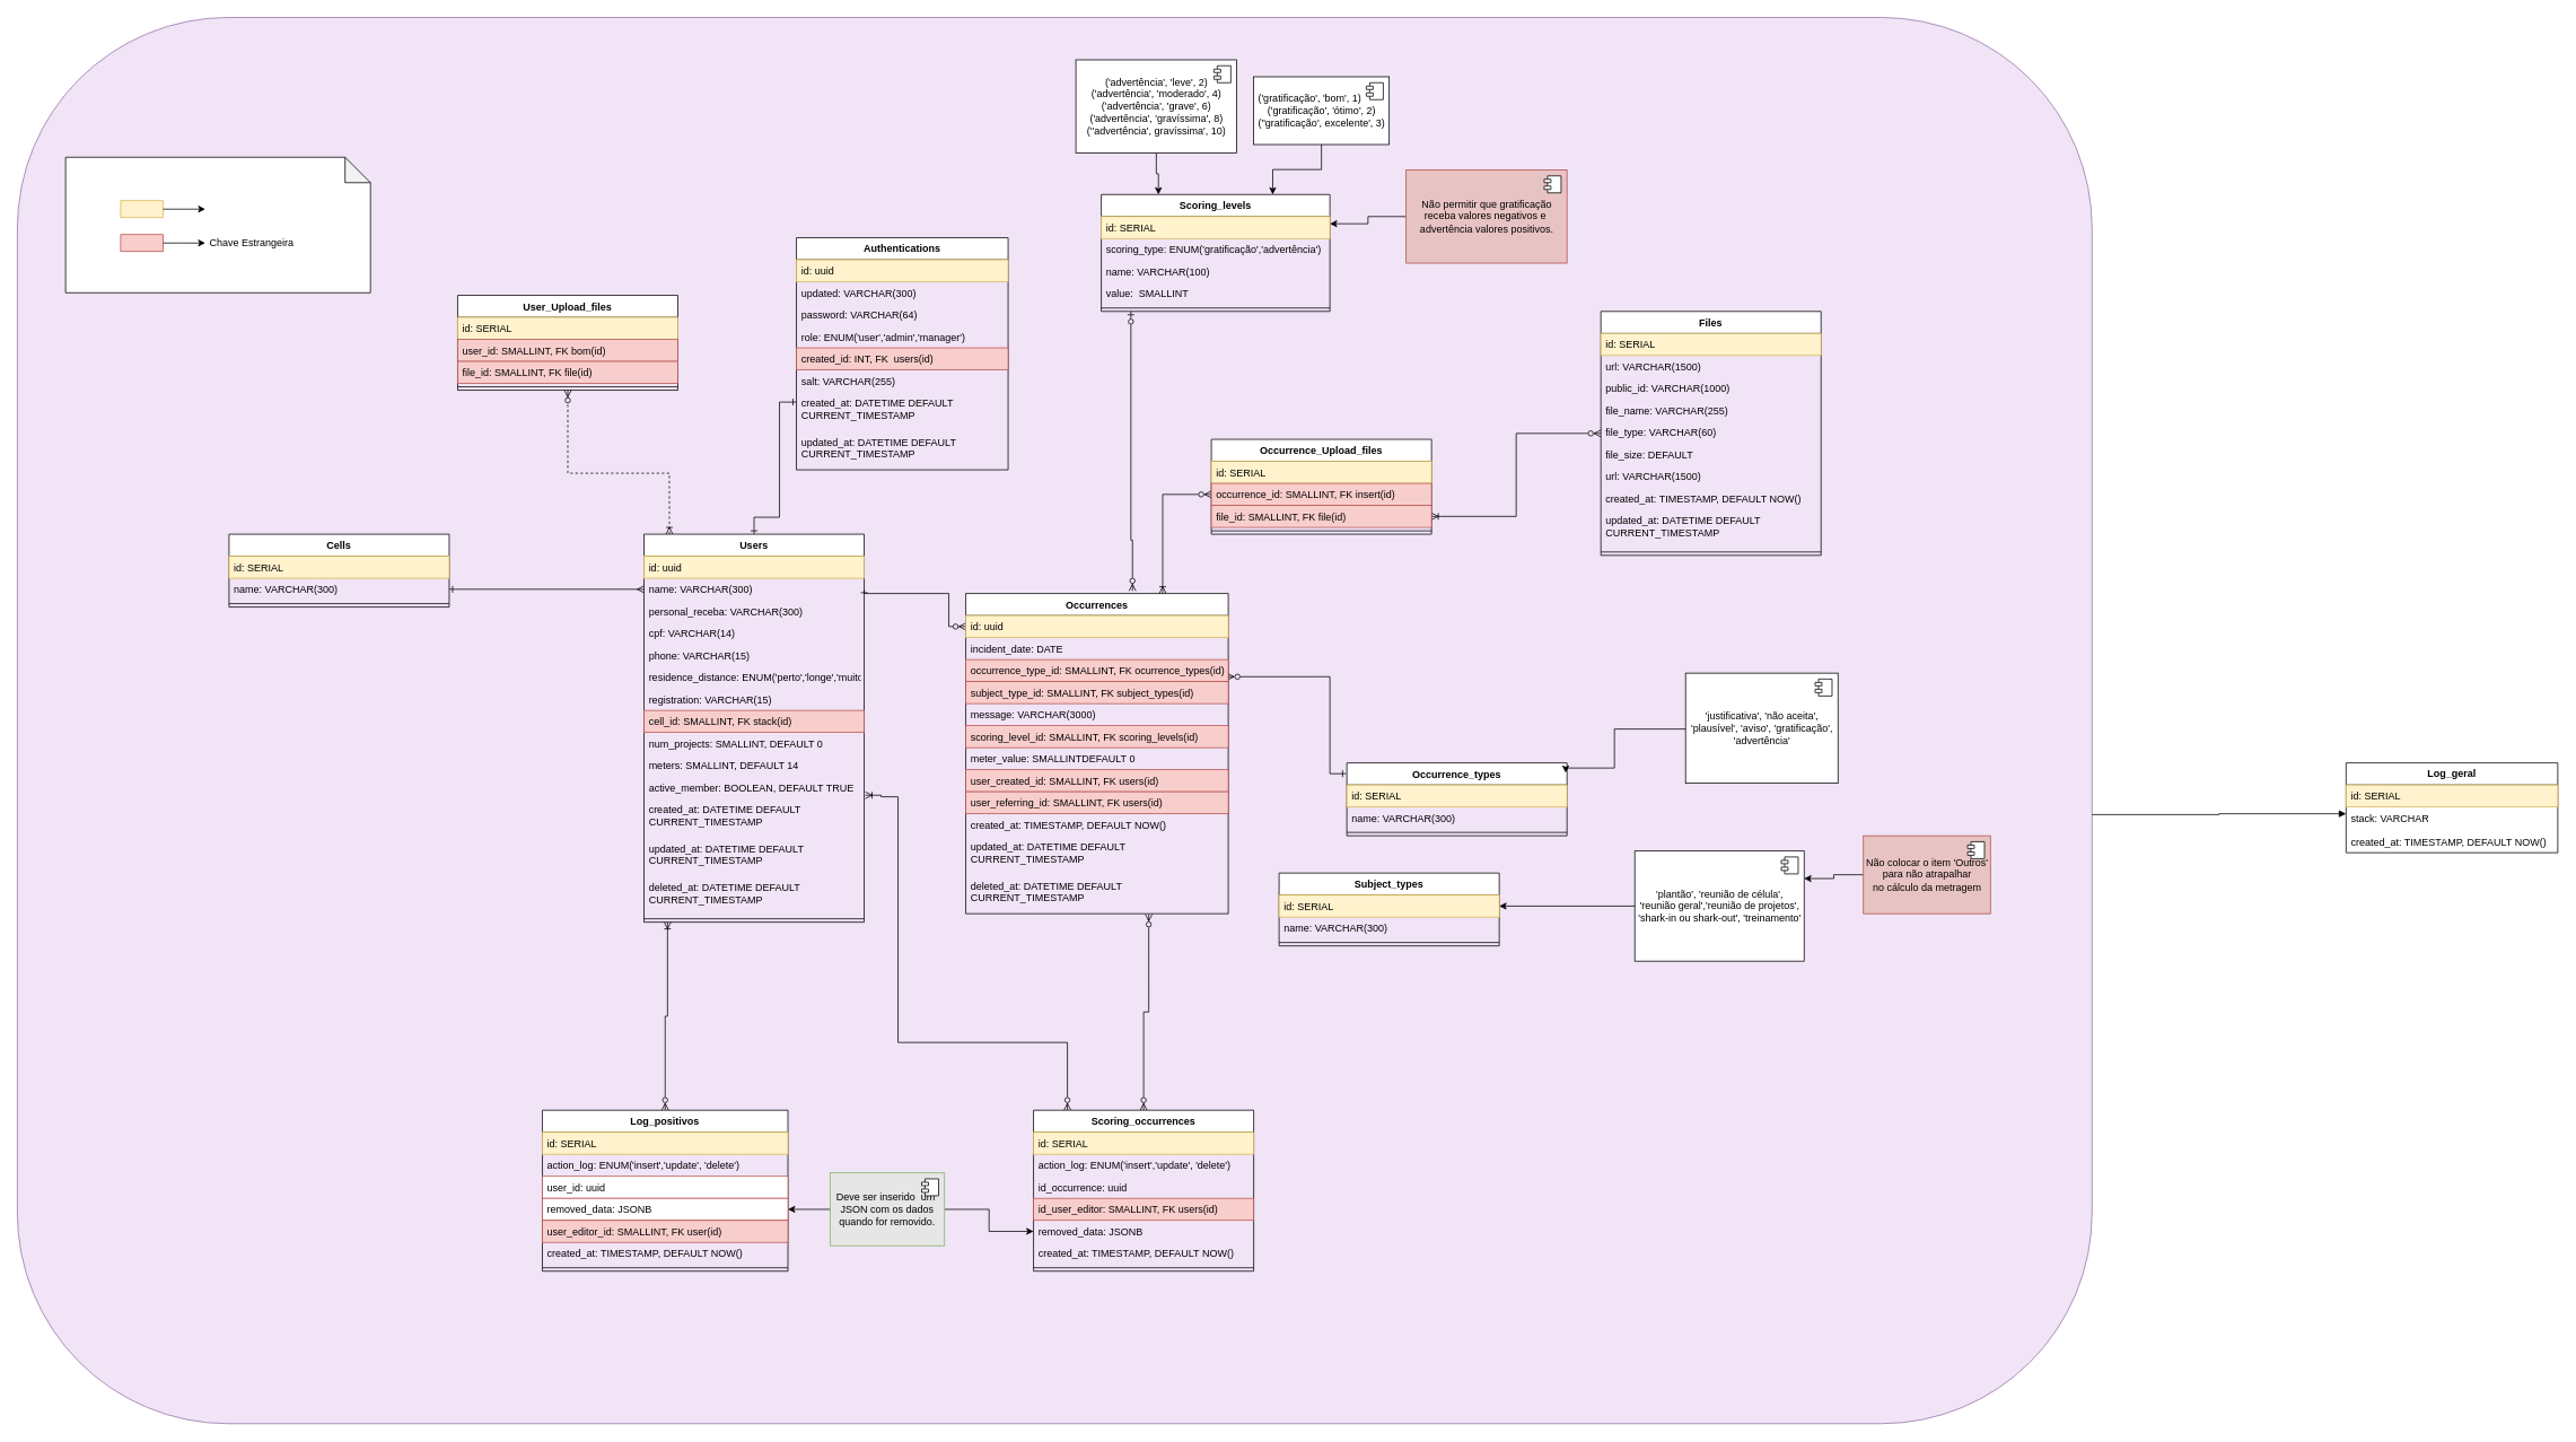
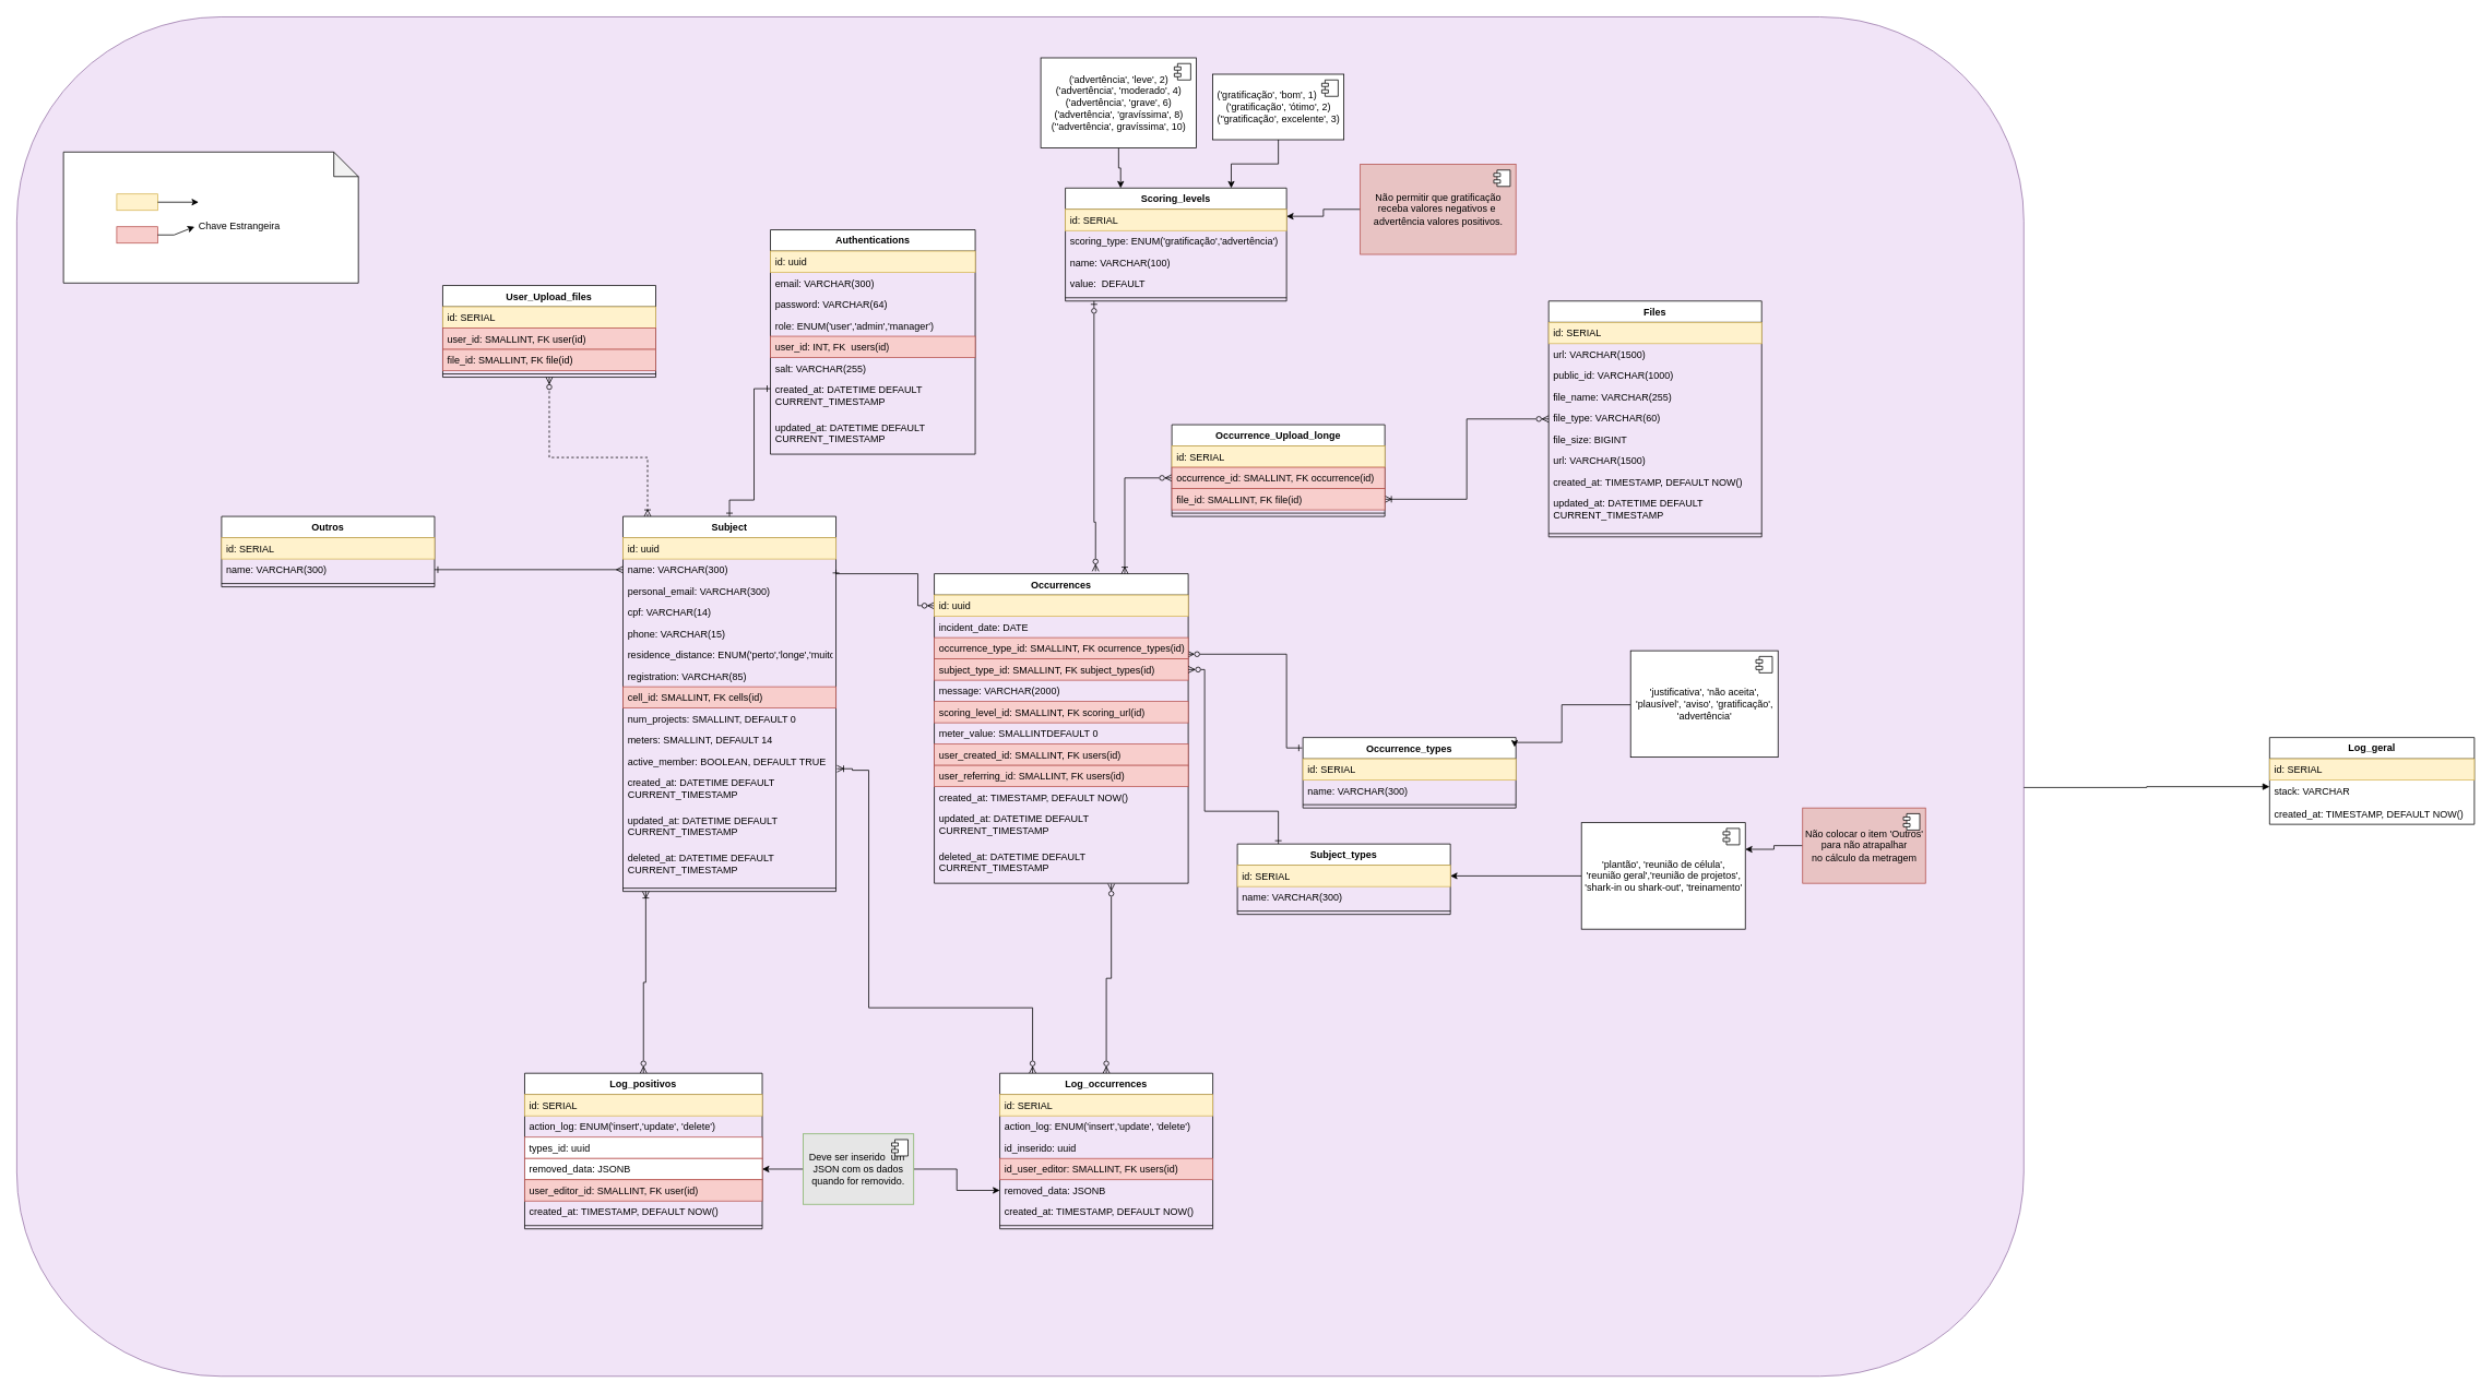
- <mxCell id="79" value="Chave Estrangeira" style="text;html=1;strokeColor=none;fillColor=none;align=center;verticalAlign=middle;whiteSpace=wrap;rounded=0;" parent="76" vertex="1"><mxGeometry x="100" y="42.5" width="110" height="25" as="geometry" /></mxCell>
+ <mxCell id="79" value="Chave Estrangeira" style="text;html=1;strokeColor=none;fillColor=none;align=center;verticalAlign=middle;whiteSpace=wrap;rounded=0;" parent="76" vertex="1"><mxGeometry x="95" y="32.5" width="110" height="25" as="geometry" /></mxCell>
- <mxCell id="98" value="updated: VARCHAR(300)" style="text;align=left;verticalAlign=top;spacingLeft=4;spacingRight=4;overflow=hidden;rotatable=0;points=[[0,0.5],[1,0.5]];portConstraint=eastwest;rounded=0;shadow=0;html=0;" parent="96" vertex="1"><mxGeometry y="52" width="250" height="26" as="geometry" /></mxCell>
+ <mxCell id="98" value="email: VARCHAR(300)" style="text;align=left;verticalAlign=top;spacingLeft=4;spacingRight=4;overflow=hidden;rotatable=0;points=[[0,0.5],[1,0.5]];portConstraint=eastwest;rounded=0;shadow=0;html=0;" parent="96" vertex="1"><mxGeometry y="52" width="250" height="26" as="geometry" /></mxCell>
- <mxCell id="87" value="value:  SMALLINT" style="text;align=left;verticalAlign=top;spacingLeft=4;spacingRight=4;overflow=hidden;rotatable=0;points=[[0,0.5],[1,0.5]];portConstraint=eastwest;rounded=0;shadow=0;html=0;" parent="83" vertex="1"><mxGeometry y="104" width="270" height="26" as="geometry" /></mxCell>
+ <mxCell id="87" value="value:  DEFAULT" style="text;align=left;verticalAlign=top;spacingLeft=4;spacingRight=4;overflow=hidden;rotatable=0;points=[[0,0.5],[1,0.5]];portConstraint=eastwest;rounded=0;shadow=0;html=0;" parent="83" vertex="1"><mxGeometry y="104" width="270" height="26" as="geometry" /></mxCell>
- <mxCell id="140" value="user_id: SMALLINT, FK bom(id)" style="text;align=left;verticalAlign=top;spacingLeft=4;spacingRight=4;overflow=hidden;rotatable=0;points=[[0,0.5],[1,0.5]];portConstraint=eastwest;fillColor=#f8cecc;strokeColor=#b85450;" vertex="1" parent="138"><mxGeometry y="52" width="260" height="26" as="geometry" /></mxCell>
+ <mxCell id="140" value="user_id: SMALLINT, FK user(id)" style="text;align=left;verticalAlign=top;spacingLeft=4;spacingRight=4;overflow=hidden;rotatable=0;points=[[0,0.5],[1,0.5]];portConstraint=eastwest;fillColor=#f8cecc;strokeColor=#b85450;" vertex="1" parent="138"><mxGeometry y="52" width="260" height="26" as="geometry" /></mxCell>
- <mxCell id="101" value="created_id: INT, FK&amp;nbsp; users(id)" style="text;strokeColor=#b85450;fillColor=#f8cecc;align=left;verticalAlign=top;spacingLeft=4;spacingRight=4;overflow=hidden;rotatable=0;points=[[0,0.5],[1,0.5]];portConstraint=eastwest;whiteSpace=wrap;html=1;" parent="96" vertex="1"><mxGeometry y="130" width="250" height="26" as="geometry" /></mxCell>
+ <mxCell id="101" value="user_id: INT, FK&amp;nbsp; users(id)" style="text;strokeColor=#b85450;fillColor=#f8cecc;align=left;verticalAlign=top;spacingLeft=4;spacingRight=4;overflow=hidden;rotatable=0;points=[[0,0.5],[1,0.5]];portConstraint=eastwest;whiteSpace=wrap;html=1;" parent="96" vertex="1"><mxGeometry y="130" width="250" height="26" as="geometry" /></mxCell>
- <mxCell id="133" value="Occurrence_Upload_files" style="swimlane;fontStyle=1;align=center;verticalAlign=top;childLayout=stackLayout;horizontal=1;startSize=26;horizontalStack=0;resizeParent=1;resizeParentMax=0;resizeLast=0;collapsible=1;marginBottom=0;" vertex="1" parent="1"><mxGeometry x="1430" y="518" width="260" height="112" as="geometry" /></mxCell>
+ <mxCell id="133" value="Occurrence_Upload_longe" style="swimlane;fontStyle=1;align=center;verticalAlign=top;childLayout=stackLayout;horizontal=1;startSize=26;horizontalStack=0;resizeParent=1;resizeParentMax=0;resizeLast=0;collapsible=1;marginBottom=0;" vertex="1" parent="1"><mxGeometry x="1430" y="518" width="260" height="112" as="geometry" /></mxCell>
- <mxCell id="122" value="file_size: DEFAULT" style="text;align=left;verticalAlign=top;spacingLeft=4;spacingRight=4;overflow=hidden;rotatable=0;points=[[0,0.5],[1,0.5]];portConstraint=eastwest;rounded=0;shadow=0;html=0;" parent="116" vertex="1"><mxGeometry y="156" width="260" height="26" as="geometry" /></mxCell>
+ <mxCell id="122" value="file_size: BIGINT" style="text;align=left;verticalAlign=top;spacingLeft=4;spacingRight=4;overflow=hidden;rotatable=0;points=[[0,0.5],[1,0.5]];portConstraint=eastwest;rounded=0;shadow=0;html=0;" parent="116" vertex="1"><mxGeometry y="156" width="260" height="26" as="geometry" /></mxCell>
- <mxCell id="135" value="occurrence_id: SMALLINT, FK insert(id)" style="text;align=left;verticalAlign=top;spacingLeft=4;spacingRight=4;overflow=hidden;rotatable=0;points=[[0,0.5],[1,0.5]];portConstraint=eastwest;fillColor=#f8cecc;strokeColor=#b85450;" vertex="1" parent="133"><mxGeometry y="52" width="260" height="26" as="geometry" /></mxCell>
+ <mxCell id="135" value="occurrence_id: SMALLINT, FK occurrence(id)" style="text;align=left;verticalAlign=top;spacingLeft=4;spacingRight=4;overflow=hidden;rotatable=0;points=[[0,0.5],[1,0.5]];portConstraint=eastwest;fillColor=#f8cecc;strokeColor=#b85450;" vertex="1" parent="133"><mxGeometry y="52" width="260" height="26" as="geometry" /></mxCell>
- <mxCell id="69" value="Cells" style="swimlane;fontStyle=1;align=center;verticalAlign=top;childLayout=stackLayout;horizontal=1;startSize=26;horizontalStack=0;resizeParent=1;resizeParentMax=0;resizeLast=0;collapsible=1;marginBottom=0;" parent="1" vertex="1"><mxGeometry x="270" y="630" width="260" height="86" as="geometry" /></mxCell>
+ <mxCell id="69" value="Outros" style="swimlane;fontStyle=1;align=center;verticalAlign=top;childLayout=stackLayout;horizontal=1;startSize=26;horizontalStack=0;resizeParent=1;resizeParentMax=0;resizeLast=0;collapsible=1;marginBottom=0;" parent="1" vertex="1"><mxGeometry x="270" y="630" width="260" height="86" as="geometry" /></mxCell>
- <mxCell id="4" value="Users" style="swimlane;fontStyle=1;align=center;verticalAlign=top;childLayout=stackLayout;horizontal=1;startSize=26;horizontalStack=0;resizeParent=1;resizeLast=0;collapsible=1;marginBottom=0;rounded=0;shadow=0;strokeWidth=1;" parent="1" vertex="1"><mxGeometry x="760" y="630" width="260" height="458" as="geometry"><mxRectangle x="230" y="140" width="160" height="26" as="alternateBounds" /></mxGeometry></mxCell>
+ <mxCell id="4" value="Subject" style="swimlane;fontStyle=1;align=center;verticalAlign=top;childLayout=stackLayout;horizontal=1;startSize=26;horizontalStack=0;resizeParent=1;resizeLast=0;collapsible=1;marginBottom=0;rounded=0;shadow=0;strokeWidth=1;" parent="1" vertex="1"><mxGeometry x="760" y="630" width="260" height="458" as="geometry"><mxRectangle x="230" y="140" width="160" height="26" as="alternateBounds" /></mxGeometry></mxCell>
- <mxCell id="7" value="personal_receba: VARCHAR(300)" style="text;align=left;verticalAlign=top;spacingLeft=4;spacingRight=4;overflow=hidden;rotatable=0;points=[[0,0.5],[1,0.5]];portConstraint=eastwest;rounded=0;shadow=0;html=0;" parent="4" vertex="1"><mxGeometry y="78" width="260" height="26" as="geometry" /></mxCell>
+ <mxCell id="7" value="personal_email: VARCHAR(300)" style="text;align=left;verticalAlign=top;spacingLeft=4;spacingRight=4;overflow=hidden;rotatable=0;points=[[0,0.5],[1,0.5]];portConstraint=eastwest;rounded=0;shadow=0;html=0;" parent="4" vertex="1"><mxGeometry y="78" width="260" height="26" as="geometry" /></mxCell>
- <mxCell id="11" value="registration: VARCHAR(15)" style="text;align=left;verticalAlign=top;spacingLeft=4;spacingRight=4;overflow=hidden;rotatable=0;points=[[0,0.5],[1,0.5]];portConstraint=eastwest;rounded=0;shadow=0;html=0;" parent="4" vertex="1"><mxGeometry y="182" width="260" height="26" as="geometry" /></mxCell>
+ <mxCell id="11" value="registration: VARCHAR(85)" style="text;align=left;verticalAlign=top;spacingLeft=4;spacingRight=4;overflow=hidden;rotatable=0;points=[[0,0.5],[1,0.5]];portConstraint=eastwest;rounded=0;shadow=0;html=0;" parent="4" vertex="1"><mxGeometry y="182" width="260" height="26" as="geometry" /></mxCell>
- <mxCell id="27" value="message: VARCHAR(3000)" style="text;align=left;verticalAlign=top;spacingLeft=4;spacingRight=4;overflow=hidden;rotatable=0;points=[[0,0.5],[1,0.5]];portConstraint=eastwest;rounded=0;shadow=0;html=0;" parent="22" vertex="1"><mxGeometry y="130" width="310" height="26" as="geometry" /></mxCell>
+ <mxCell id="27" value="message: VARCHAR(2000)" style="text;align=left;verticalAlign=top;spacingLeft=4;spacingRight=4;overflow=hidden;rotatable=0;points=[[0,0.5],[1,0.5]];portConstraint=eastwest;rounded=0;shadow=0;html=0;" parent="22" vertex="1"><mxGeometry y="130" width="310" height="26" as="geometry" /></mxCell>
- <mxCell id="12" value="cell_id: SMALLINT, FK stack(id)" style="text;align=left;verticalAlign=top;spacingLeft=4;spacingRight=4;overflow=hidden;rotatable=0;points=[[0,0.5],[1,0.5]];portConstraint=eastwest;rounded=0;shadow=0;html=0;fillColor=#f8cecc;strokeColor=#b85450;" parent="4" vertex="1"><mxGeometry y="208" width="260" height="26" as="geometry" /></mxCell>
+ <mxCell id="12" value="cell_id: SMALLINT, FK cells(id)" style="text;align=left;verticalAlign=top;spacingLeft=4;spacingRight=4;overflow=hidden;rotatable=0;points=[[0,0.5],[1,0.5]];portConstraint=eastwest;rounded=0;shadow=0;html=0;fillColor=#f8cecc;strokeColor=#b85450;" parent="4" vertex="1"><mxGeometry y="208" width="260" height="26" as="geometry" /></mxCell>
- <mxCell id="28" value="scoring_level_id: SMALLINT, FK scoring_levels(id)" style="text;align=left;verticalAlign=top;spacingLeft=4;spacingRight=4;overflow=hidden;rotatable=0;points=[[0,0.5],[1,0.5]];portConstraint=eastwest;fillColor=#f8cecc;strokeColor=#b85450;" parent="22" vertex="1"><mxGeometry y="156" width="310" height="26" as="geometry" /></mxCell>
+ <mxCell id="28" value="scoring_level_id: SMALLINT, FK scoring_url(id)" style="text;align=left;verticalAlign=top;spacingLeft=4;spacingRight=4;overflow=hidden;rotatable=0;points=[[0,0.5],[1,0.5]];portConstraint=eastwest;fillColor=#f8cecc;strokeColor=#b85450;" parent="22" vertex="1"><mxGeometry y="156" width="310" height="26" as="geometry" /></mxCell>
+ <mxCell id="42" style="edgeStyle=orthogonalEdgeStyle;rounded=0;orthogonalLoop=1;jettySize=auto;html=1;startArrow=ERone;startFill=0;endArrow=ERzeroToMany;endFill=0;entryX=1;entryY=0.5;entryDx=0;entryDy=0;" parent="1" source="43" target="26" edge="1"><mxGeometry relative="1" as="geometry"><Array as="points"><mxPoint x="1560" y="990" /><mxPoint x="1470" y="990" /><mxPoint x="1470" y="817" /></Array><mxPoint x="1770" y="780" as="sourcePoint" /><mxPoint x="1490" y="770" as="targetPoint" /></mxGeometry></mxCell>
- <mxCell id="61" value="Scoring_occurrences" style="swimlane;fontStyle=1;align=center;verticalAlign=top;childLayout=stackLayout;horizontal=1;startSize=26;horizontalStack=0;resizeParent=1;resizeLast=0;collapsible=1;marginBottom=0;rounded=0;shadow=0;strokeWidth=1;" parent="1" vertex="1"><mxGeometry x="1220" y="1310" width="260" height="190" as="geometry"><mxRectangle x="230" y="140" width="160" height="26" as="alternateBounds" /></mxGeometry></mxCell>
+ <mxCell id="61" value="Log_occurrences" style="swimlane;fontStyle=1;align=center;verticalAlign=top;childLayout=stackLayout;horizontal=1;startSize=26;horizontalStack=0;resizeParent=1;resizeLast=0;collapsible=1;marginBottom=0;rounded=0;shadow=0;strokeWidth=1;" parent="1" vertex="1"><mxGeometry x="1220" y="1310" width="260" height="190" as="geometry"><mxRectangle x="230" y="140" width="160" height="26" as="alternateBounds" /></mxGeometry></mxCell>
- <mxCell id="54" value="user_id: uuid" style="text;align=left;verticalAlign=top;spacingLeft=4;spacingRight=4;overflow=hidden;rotatable=0;points=[[0,0.5],[1,0.5]];portConstraint=eastwest;fillColor=#FFFFFF;strokeColor=#b85450;" parent="51" vertex="1"><mxGeometry y="78" width="290" height="26" as="geometry" /></mxCell>
+ <mxCell id="54" value="types_id: uuid" style="text;align=left;verticalAlign=top;spacingLeft=4;spacingRight=4;overflow=hidden;rotatable=0;points=[[0,0.5],[1,0.5]];portConstraint=eastwest;fillColor=#FFFFFF;strokeColor=#b85450;" parent="51" vertex="1"><mxGeometry y="78" width="290" height="26" as="geometry" /></mxCell>
- <mxCell id="64" value="id_occurrence: uuid" style="text;align=left;verticalAlign=top;spacingLeft=4;spacingRight=4;overflow=hidden;rotatable=0;points=[[0,0.5],[1,0.5]];portConstraint=eastwest;" parent="61" vertex="1"><mxGeometry y="78" width="260" height="26" as="geometry" /></mxCell>
+ <mxCell id="64" value="id_inserido: uuid" style="text;align=left;verticalAlign=top;spacingLeft=4;spacingRight=4;overflow=hidden;rotatable=0;points=[[0,0.5],[1,0.5]];portConstraint=eastwest;" parent="61" vertex="1"><mxGeometry y="78" width="260" height="26" as="geometry" /></mxCell>
